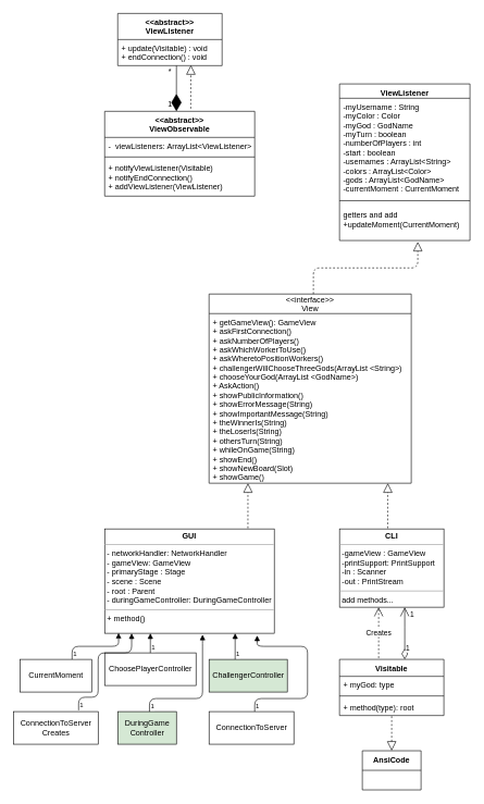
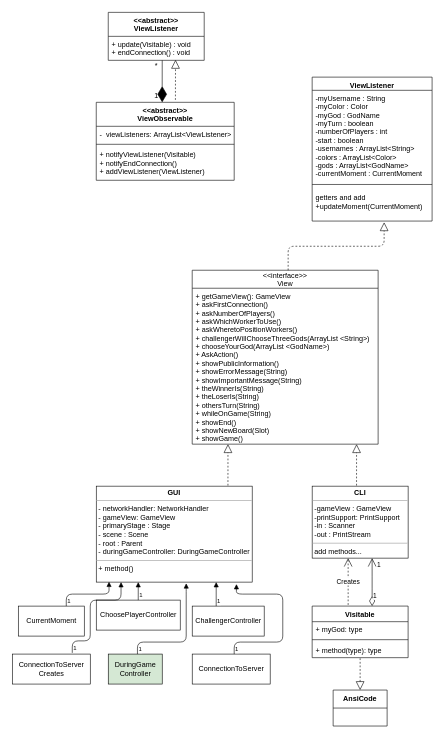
- <mxCell id="34" value="ChallengerController" style="html=1;fillColor=#d5e8d4;" vertex="1" parent="1"><mxGeometry x="320" y="1010" width="120" height="50" as="geometry" /></mxCell>
+ <mxCell id="34" value="ChallengerController" style="html=1;" vertex="1" parent="1"><mxGeometry x="320" y="1010" width="120" height="50" as="geometry" /></mxCell>
- <mxCell id="22" value="+ method(type): root" style="text;strokeColor=none;fillColor=none;align=left;verticalAlign=top;spacingLeft=4;spacingRight=4;overflow=hidden;rotatable=0;points=[[0,0.5],[1,0.5]];portConstraint=eastwest;" vertex="1" parent="19"><mxGeometry y="60" width="160" height="26" as="geometry" /></mxCell>
+ <mxCell id="22" value="+ method(type): type" style="text;strokeColor=none;fillColor=none;align=left;verticalAlign=top;spacingLeft=4;spacingRight=4;overflow=hidden;rotatable=0;points=[[0,0.5],[1,0.5]];portConstraint=eastwest;" vertex="1" parent="19"><mxGeometry y="60" width="160" height="26" as="geometry" /></mxCell>
